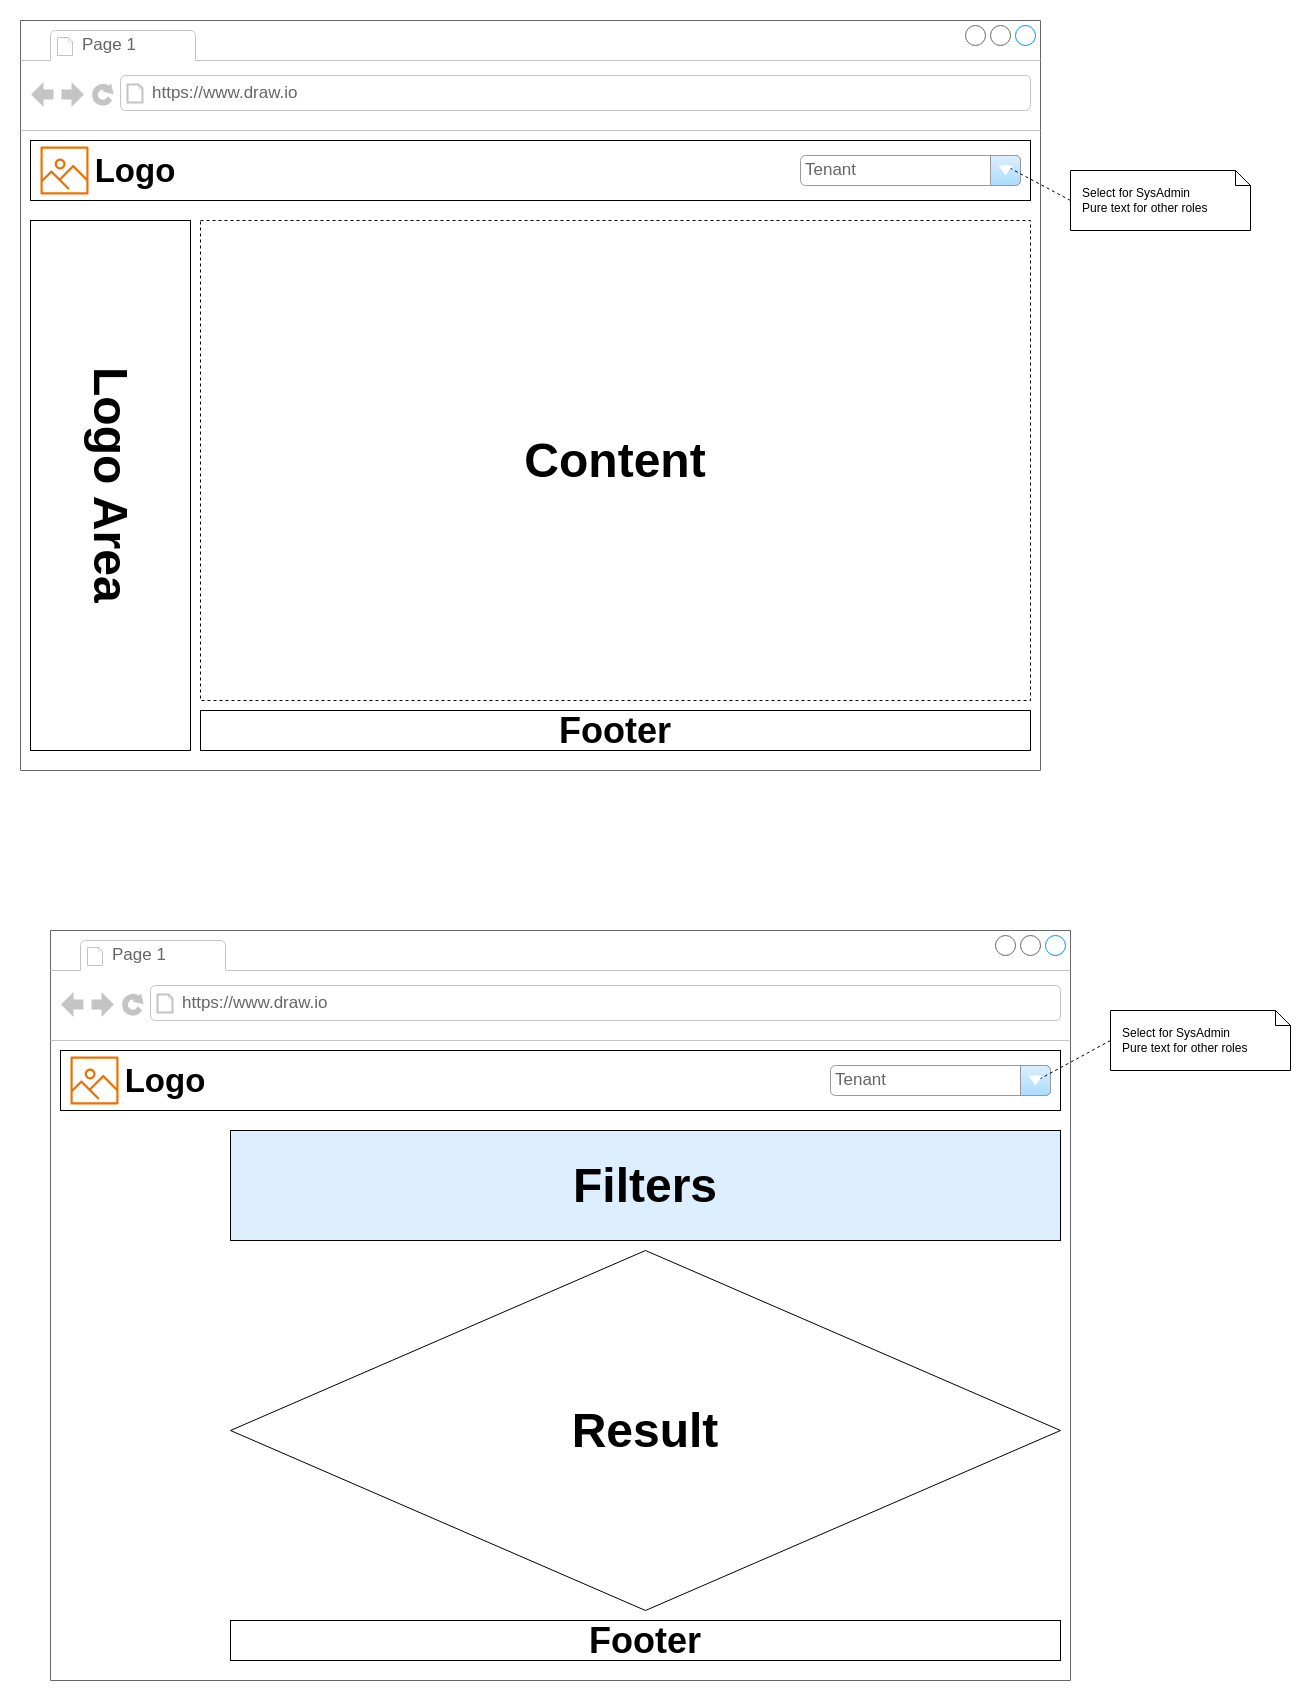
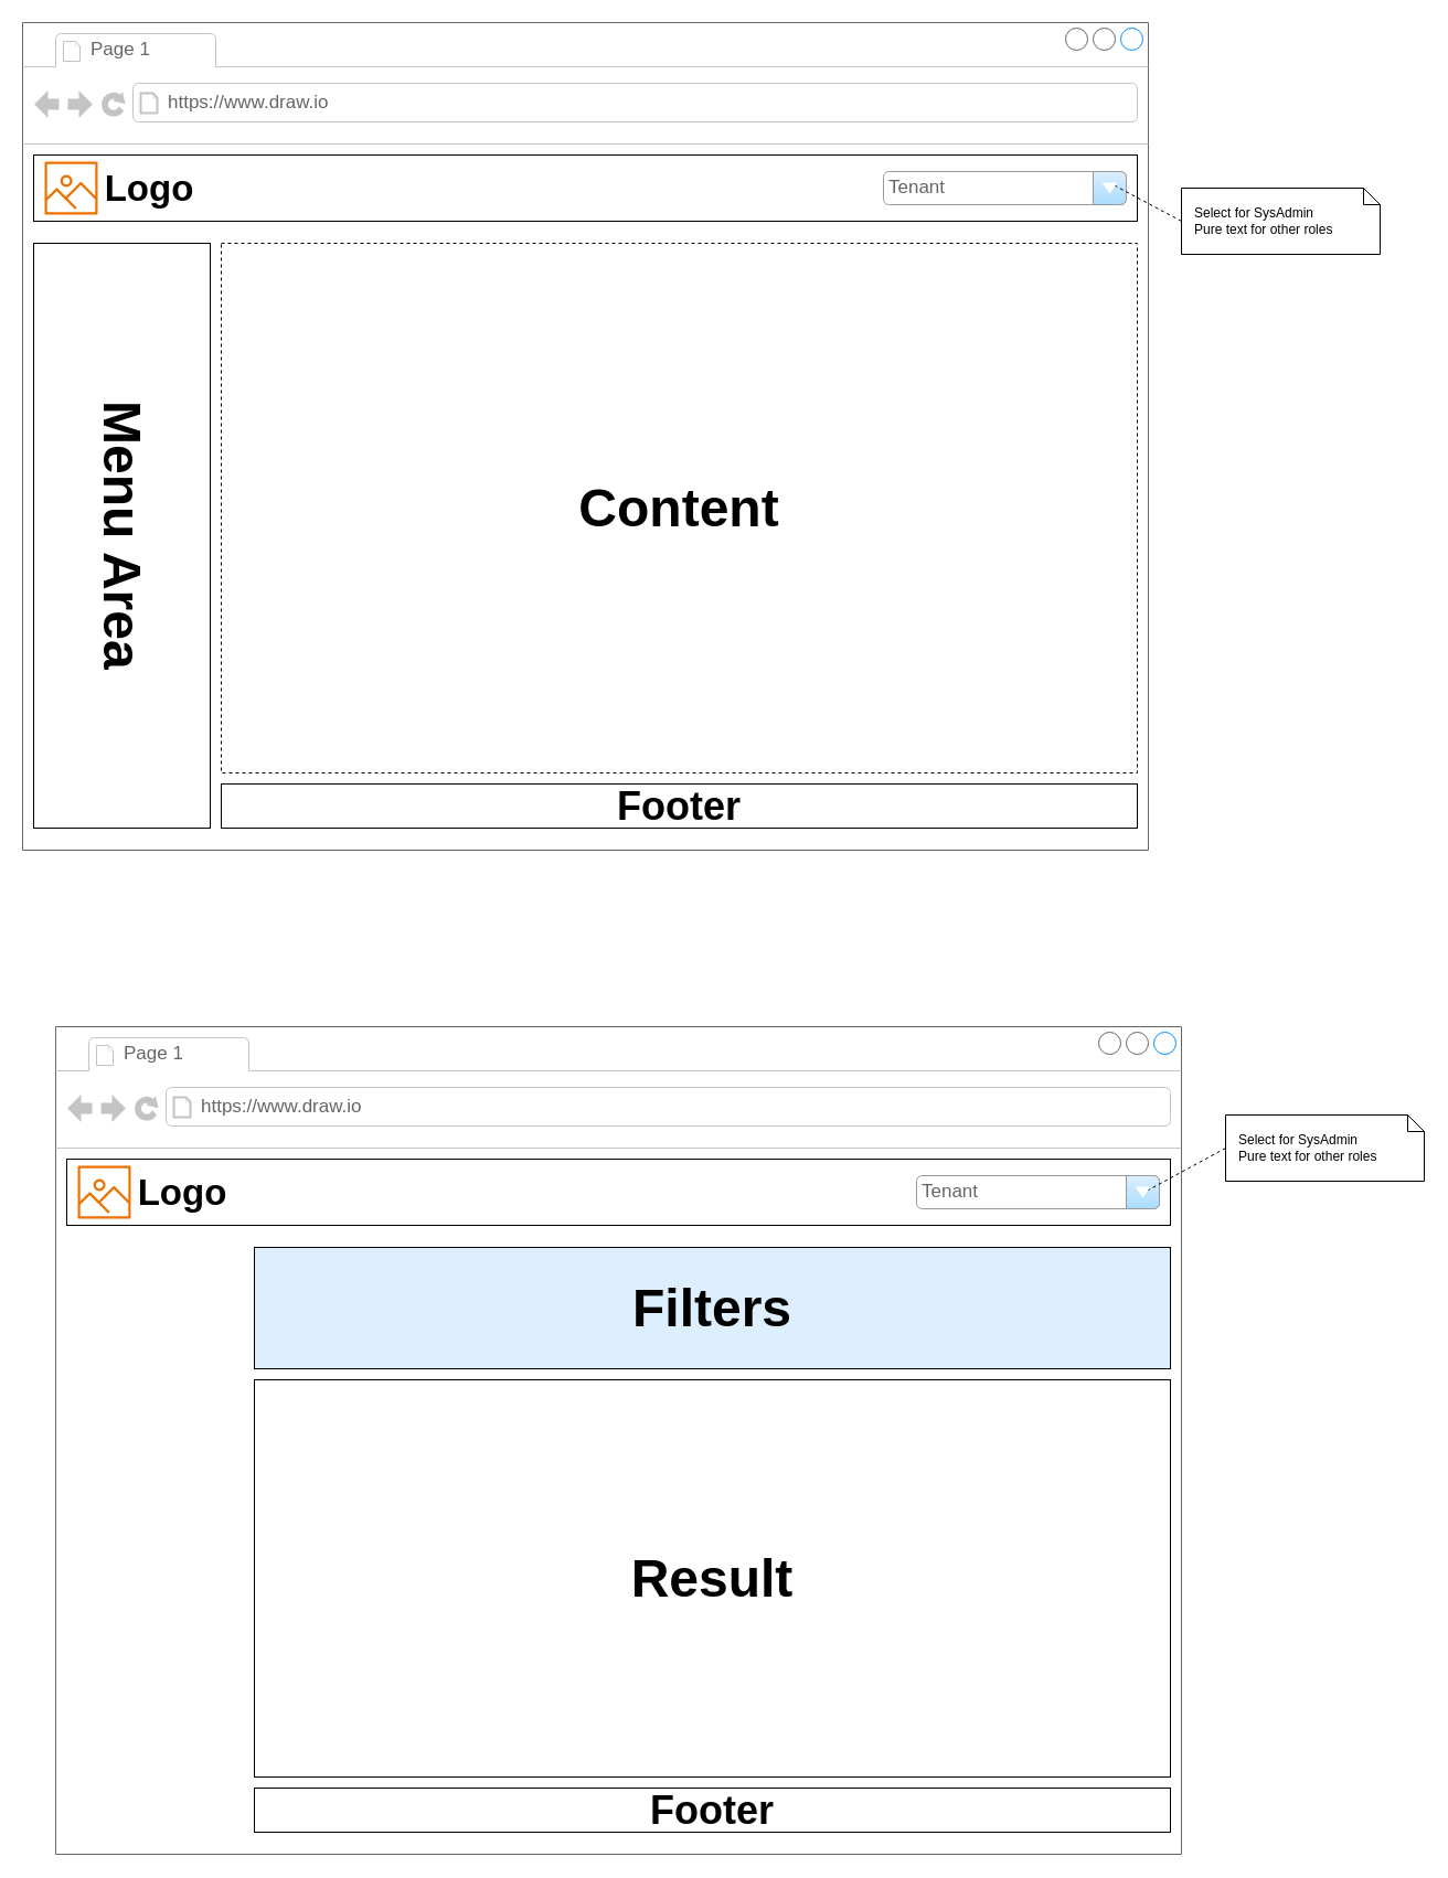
- <mxCell id="9" value="Logo Area" style="rounded=0;whiteSpace=wrap;html=1;fontStyle=1;fontSize=48;textDirection=vertical-lr;textShadow=0;labelBorderColor=none;labelBackgroundColor=none;" parent="2" vertex="1"><mxGeometry x="10" y="200" width="160" height="530" as="geometry" /></mxCell>
+ <mxCell id="9" value="Menu Area" style="rounded=0;whiteSpace=wrap;html=1;fontStyle=1;fontSize=48;textDirection=vertical-lr;textShadow=0;labelBorderColor=none;labelBackgroundColor=none;" parent="2" vertex="1"><mxGeometry x="10" y="200" width="160" height="530" as="geometry" /></mxCell>
- <mxCell id="23" value="Result" style="rhombus;whiteSpace=wrap;html=1;fontStyle=1;fontSize=48;textShadow=0;labelBorderColor=none;labelBackgroundColor=none;" parent="14" vertex="1"><mxGeometry x="180" y="320" width="830" height="360" as="geometry" /></mxCell>
+ <mxCell id="23" value="Result" style="rounded=0;whiteSpace=wrap;html=1;fontStyle=1;fontSize=48;textShadow=0;labelBorderColor=none;labelBackgroundColor=none;" parent="14" vertex="1"><mxGeometry x="180" y="320" width="830" height="360" as="geometry" /></mxCell>
